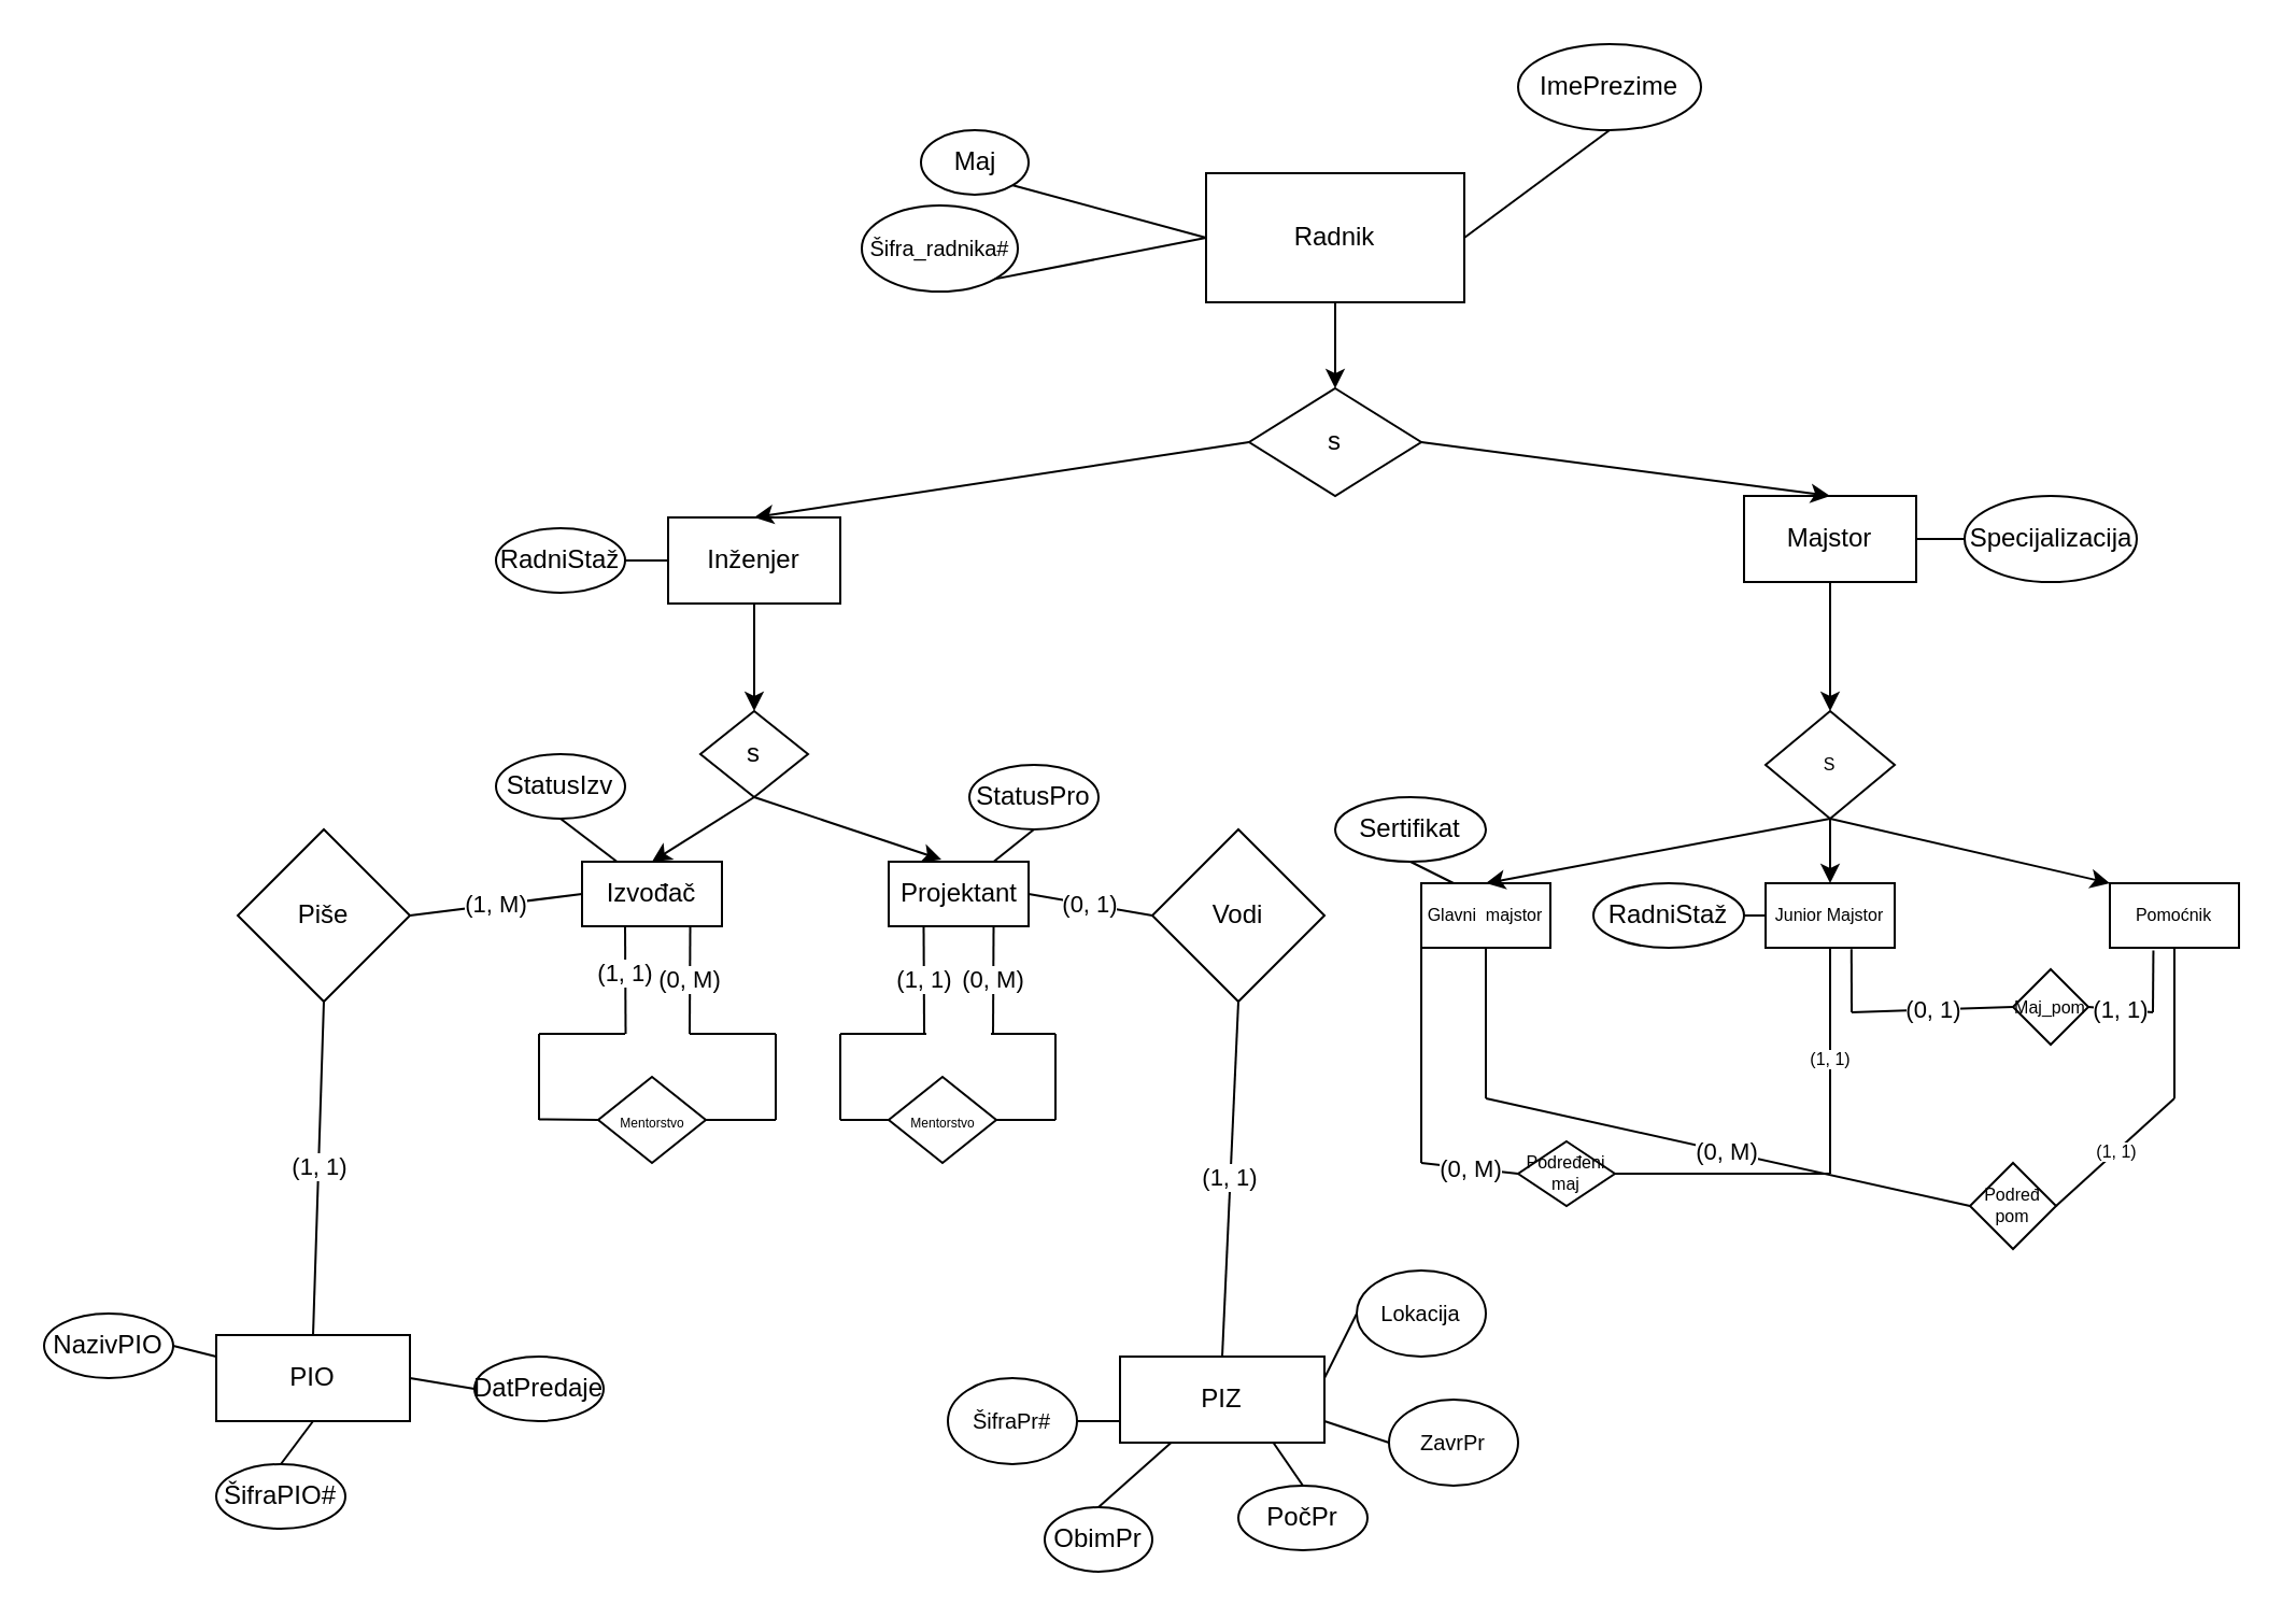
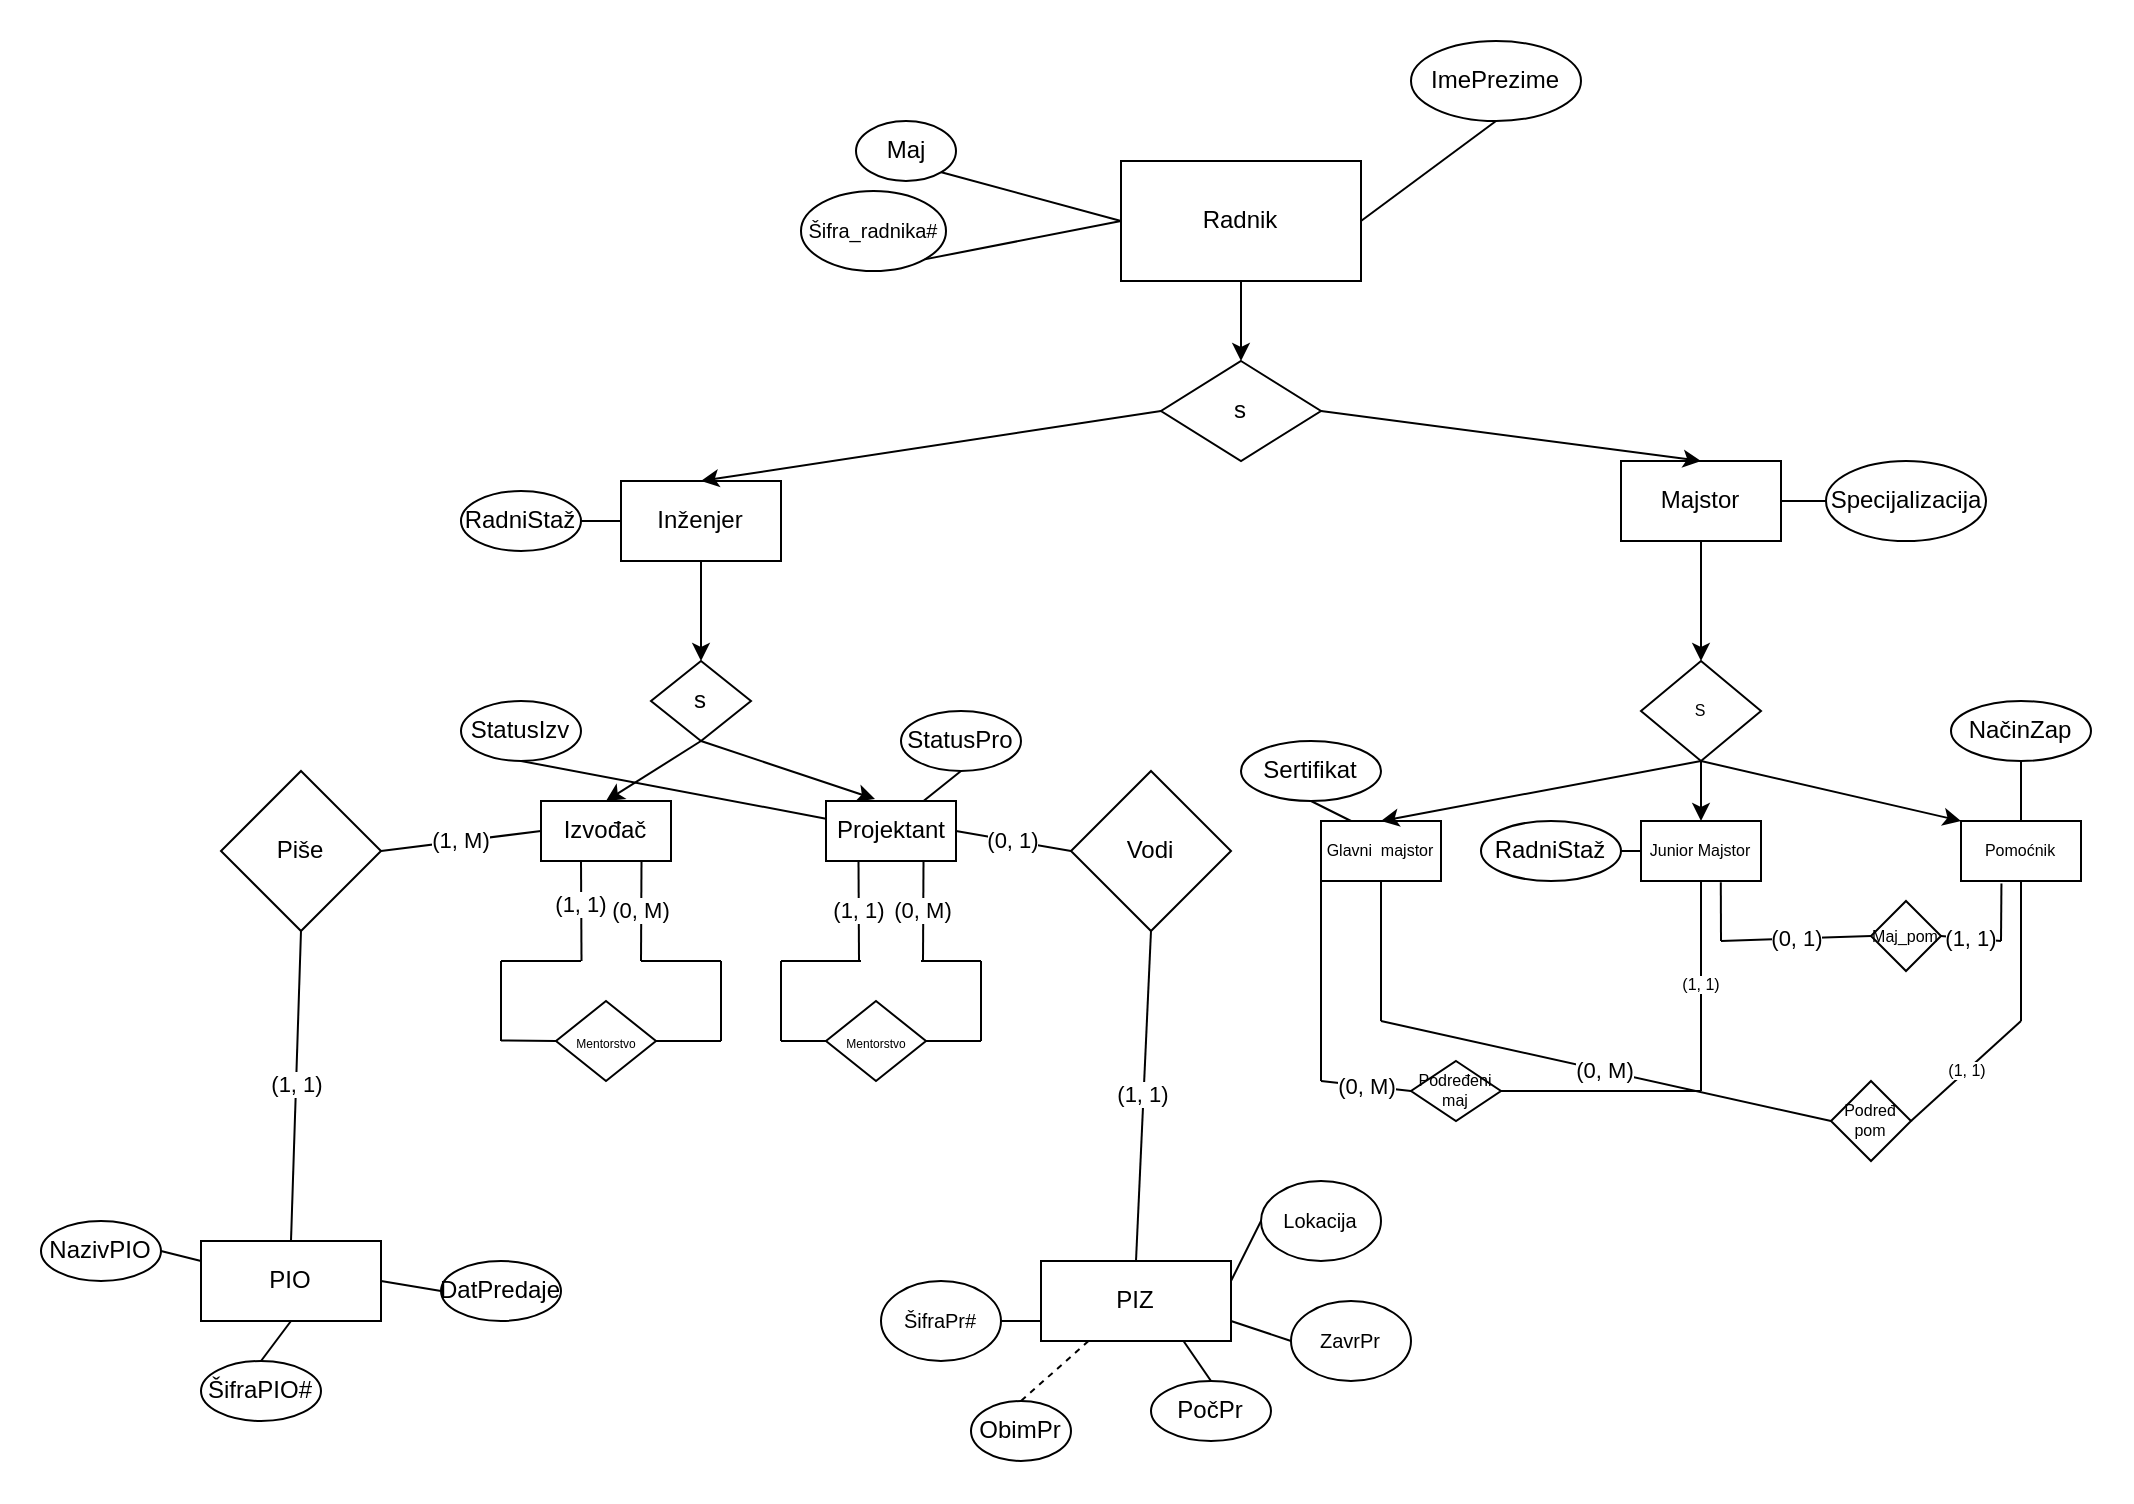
+ <mxCell id="94" value="NačinZap" style="ellipse;whiteSpace=wrap;html=1;" parent="1" vertex="1"><mxGeometry x="975" y="350" width="70" height="30" as="geometry" /></mxCell>
- <mxCell id="66" value="" style="endArrow=none;html=1;rounded=0;exitX=0.5;exitY=1;exitDx=0;exitDy=0;entryX=0.25;entryY=0;entryDx=0;entryDy=0;" parent="1" source="65" target="11" edge="1"><mxGeometry width="50" height="50" relative="1" as="geometry"><mxPoint x="320" y="210" as="sourcePoint" /><mxPoint x="370" y="160" as="targetPoint" /></mxGeometry></mxCell>
+ <mxCell id="66" value="" style="endArrow=none;html=1;rounded=0;exitX=0.5;exitY=1;exitDx=0;exitDy=0;" parent="1" source="65" target="10" edge="1"><mxGeometry width="50" height="50" relative="1" as="geometry"><mxPoint x="320" y="210" as="sourcePoint" /><mxPoint x="370" y="160" as="targetPoint" /></mxGeometry></mxCell>
+ <mxCell id="95" value="" style="endArrow=none;html=1;rounded=0;exitX=0.5;exitY=0;exitDx=0;exitDy=0;entryX=0.5;entryY=1;entryDx=0;entryDy=0;" parent="1" source="25" target="94" edge="1"><mxGeometry width="50" height="50" relative="1" as="geometry"><mxPoint x="1030" y="580" as="sourcePoint" /><mxPoint x="1080" y="530" as="targetPoint" /></mxGeometry></mxCell>
- <mxCell id="88" value="" style="endArrow=none;html=1;rounded=0;entryX=0.5;entryY=0;entryDx=0;entryDy=0;exitX=0.25;exitY=1;exitDx=0;exitDy=0;" parent="1" source="68" target="85" edge="1"><mxGeometry width="50" height="50" relative="1" as="geometry"><mxPoint x="430" y="760" as="sourcePoint" /><mxPoint x="480" y="710" as="targetPoint" /></mxGeometry></mxCell>
+ <mxCell id="88" value="" style="endArrow=none;html=1;rounded=0;entryX=0.5;entryY=0;entryDx=0;entryDy=0;exitX=0.25;exitY=1;exitDx=0;exitDy=0;dashed=1;" parent="1" source="68" target="85" edge="1"><mxGeometry width="50" height="50" relative="1" as="geometry"><mxPoint x="430" y="760" as="sourcePoint" /><mxPoint x="480" y="710" as="targetPoint" /></mxGeometry></mxCell>
